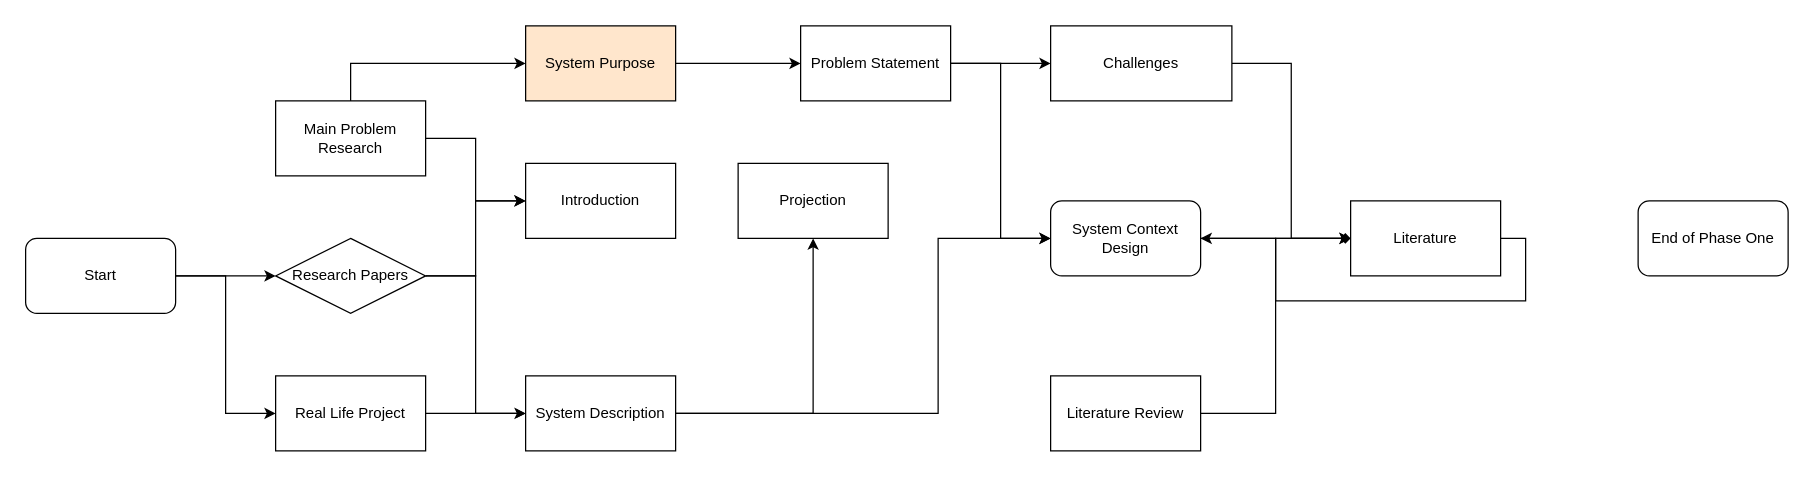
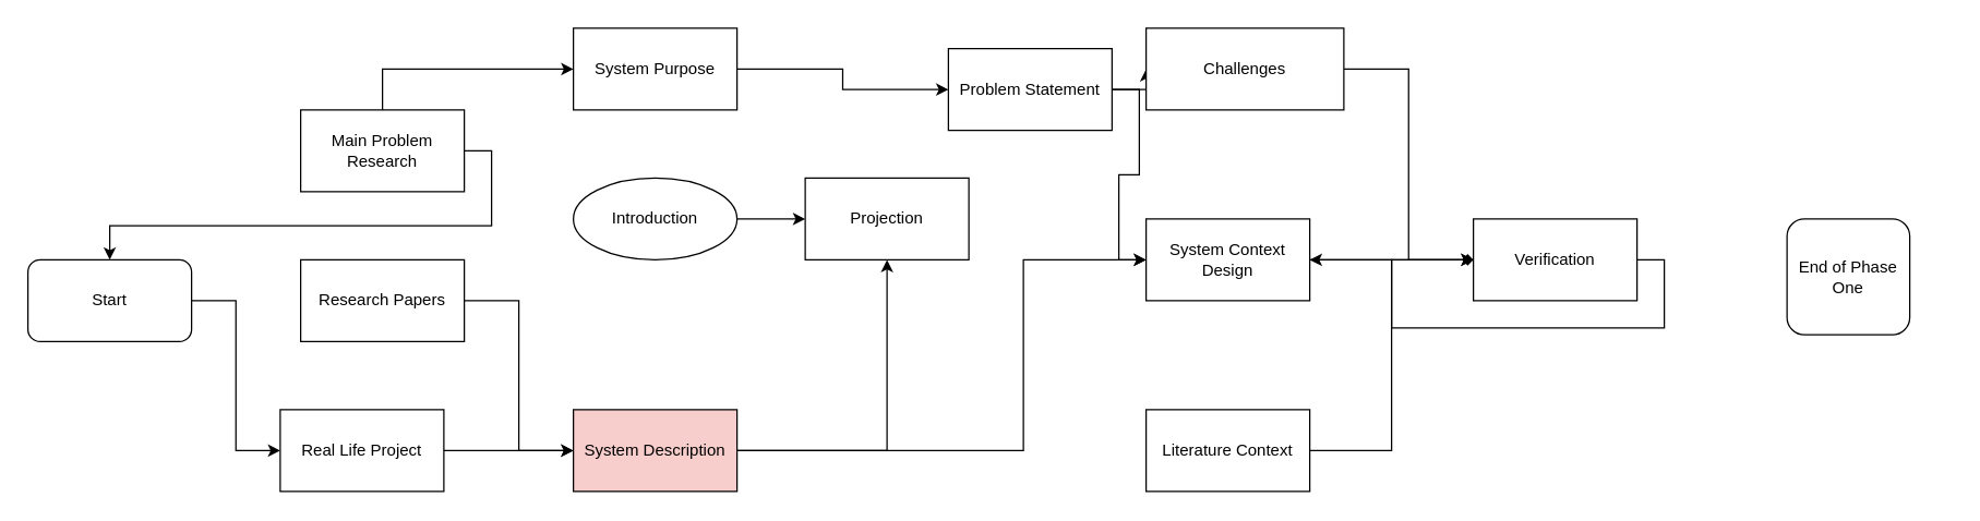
- <mxCell id="19" value="System Purpose" style="rounded=0;whiteSpace=wrap;html=1;fillColor=#ffe6cc;" vertex="1" parent="1"><mxGeometry x="420" y="20" width="120" height="60" as="geometry" /></mxCell>
+ <mxCell id="19" value="System Purpose" style="rounded=0;whiteSpace=wrap;html=1;" vertex="1" parent="1"><mxGeometry x="420" y="20" width="120" height="60" as="geometry" /></mxCell>
- <mxCell id="22" value="Problem Statement" style="rounded=0;whiteSpace=wrap;html=1;" vertex="1" parent="1"><mxGeometry x="640" y="20" width="120" height="60" as="geometry" /></mxCell>
+ <mxCell id="22" value="Problem Statement" style="rounded=0;whiteSpace=wrap;html=1;" vertex="1" parent="1"><mxGeometry x="695" y="35" width="120" height="60" as="geometry" /></mxCell>
- <mxCell id="5" style="edgeStyle=orthogonalEdgeStyle;rounded=0;orthogonalLoop=1;jettySize=auto;html=1;exitX=1;exitY=0.5;exitDx=0;exitDy=0;entryX=0;entryY=0.5;entryDx=0;entryDy=0;" edge="1" parent="1" source="7" target="14"><mxGeometry relative="1" as="geometry" /></mxCell>
+ <mxCell id="5" style="edgeStyle=orthogonalEdgeStyle;rounded=0;orthogonalLoop=1;jettySize=auto;html=1;exitX=1;exitY=0.5;exitDx=0;exitDy=0;" edge="1" parent="1" source="7" target="4"><mxGeometry relative="1" as="geometry" /></mxCell>
- <mxCell id="14" value="Introduction" style="rounded=0;whiteSpace=wrap;html=1;" vertex="1" parent="1"><mxGeometry x="420" y="130" width="120" height="60" as="geometry" /></mxCell>
+ <mxCell id="14" value="Introduction" style="ellipse;whiteSpace=wrap;html=1;" vertex="1" parent="1"><mxGeometry x="420" y="130" width="120" height="60" as="geometry" /></mxCell>
+ <mxCell id="13" style="edgeStyle=orthogonalEdgeStyle;rounded=0;orthogonalLoop=1;jettySize=auto;html=1;exitX=1;exitY=0.5;exitDx=0;exitDy=0;entryX=0;entryY=0.5;entryDx=0;entryDy=0;" edge="1" parent="1" source="14" target="29"><mxGeometry relative="1" as="geometry" /></mxCell>
- <mxCell id="24" value="System Context Design" style="whiteSpace=wrap;html=1;rounded=1;" vertex="1" parent="1"><mxGeometry x="840" y="160" width="120" height="60" as="geometry" /></mxCell>
+ <mxCell id="24" value="System Context Design" style="rounded=0;whiteSpace=wrap;html=1;" vertex="1" parent="1"><mxGeometry x="840" y="160" width="120" height="60" as="geometry" /></mxCell>
- <mxCell id="31" value="Literature" style="rounded=0;whiteSpace=wrap;html=1;" vertex="1" parent="1"><mxGeometry x="1080" y="160" width="120" height="60" as="geometry" /></mxCell>
+ <mxCell id="31" value="Verification" style="rounded=0;whiteSpace=wrap;html=1;" vertex="1" parent="1"><mxGeometry x="1080" y="160" width="120" height="60" as="geometry" /></mxCell>
- <mxCell id="32" value="End of Phase One" style="rounded=1;whiteSpace=wrap;html=1;" vertex="1" parent="1"><mxGeometry x="1310" y="160" width="120" height="60" as="geometry" /></mxCell>
+ <mxCell id="32" value="End of Phase One" style="rounded=1;whiteSpace=wrap;html=1;" vertex="1" parent="1"><mxGeometry x="1310" y="160" width="90" height="85" as="geometry" /></mxCell>
- <mxCell id="8" style="edgeStyle=orthogonalEdgeStyle;rounded=0;orthogonalLoop=1;jettySize=auto;html=1;exitX=1;exitY=0.5;exitDx=0;exitDy=0;" edge="1" parent="1" source="10" target="14"><mxGeometry relative="1" as="geometry" /></mxCell>
- <mxCell id="2" style="edgeStyle=orthogonalEdgeStyle;rounded=0;orthogonalLoop=1;jettySize=auto;html=1;exitX=1;exitY=0.5;exitDx=0;exitDy=0;entryX=0;entryY=0.5;entryDx=0;entryDy=0;" edge="1" parent="1" source="4" target="10"><mxGeometry relative="1" as="geometry" /></mxCell>
- <mxCell id="10" value="Research Papers" style="rhombus;whiteSpace=wrap;html=1;" vertex="1" parent="1"><mxGeometry x="220" y="190" width="120" height="60" as="geometry" /></mxCell>
+ <mxCell id="10" value="Research Papers" style="rounded=0;whiteSpace=wrap;html=1;" vertex="1" parent="1"><mxGeometry x="220" y="190" width="120" height="60" as="geometry" /></mxCell>
- <mxCell id="9" style="edgeStyle=orthogonalEdgeStyle;rounded=0;orthogonalLoop=1;jettySize=auto;html=1;exitX=1;exitY=0.5;exitDx=0;exitDy=0;entryX=0;entryY=0.5;entryDx=0;entryDy=0;endArrow=open;" edge="1" parent="1" source="10" target="17"><mxGeometry relative="1" as="geometry" /></mxCell>
+ <mxCell id="9" style="edgeStyle=orthogonalEdgeStyle;rounded=0;orthogonalLoop=1;jettySize=auto;html=1;exitX=1;exitY=0.5;exitDx=0;exitDy=0;entryX=0;entryY=0.5;entryDx=0;entryDy=0;" edge="1" parent="1" source="10" target="17"><mxGeometry relative="1" as="geometry" /></mxCell>
- <mxCell id="12" value="Real Life Project" style="rounded=0;whiteSpace=wrap;html=1;" vertex="1" parent="1"><mxGeometry x="220" y="300" width="120" height="60" as="geometry" /></mxCell>
+ <mxCell id="12" value="Real Life Project" style="rounded=0;whiteSpace=wrap;html=1;" vertex="1" parent="1"><mxGeometry x="205" y="300" width="120" height="60" as="geometry" /></mxCell>
- <mxCell id="17" value="System Description" style="rounded=0;whiteSpace=wrap;html=1;" vertex="1" parent="1"><mxGeometry x="420" y="300" width="120" height="60" as="geometry" /></mxCell>
+ <mxCell id="17" value="System Description" style="rounded=0;whiteSpace=wrap;html=1;fillColor=#f8cecc;" vertex="1" parent="1"><mxGeometry x="420" y="300" width="120" height="60" as="geometry" /></mxCell>
- <mxCell id="26" value="Literature Review" style="rounded=0;whiteSpace=wrap;html=1;" vertex="1" parent="1"><mxGeometry x="840" y="300" width="120" height="60" as="geometry" /></mxCell>
+ <mxCell id="26" value="Literature Context" style="rounded=0;whiteSpace=wrap;html=1;" vertex="1" parent="1"><mxGeometry x="840" y="300" width="120" height="60" as="geometry" /></mxCell>
